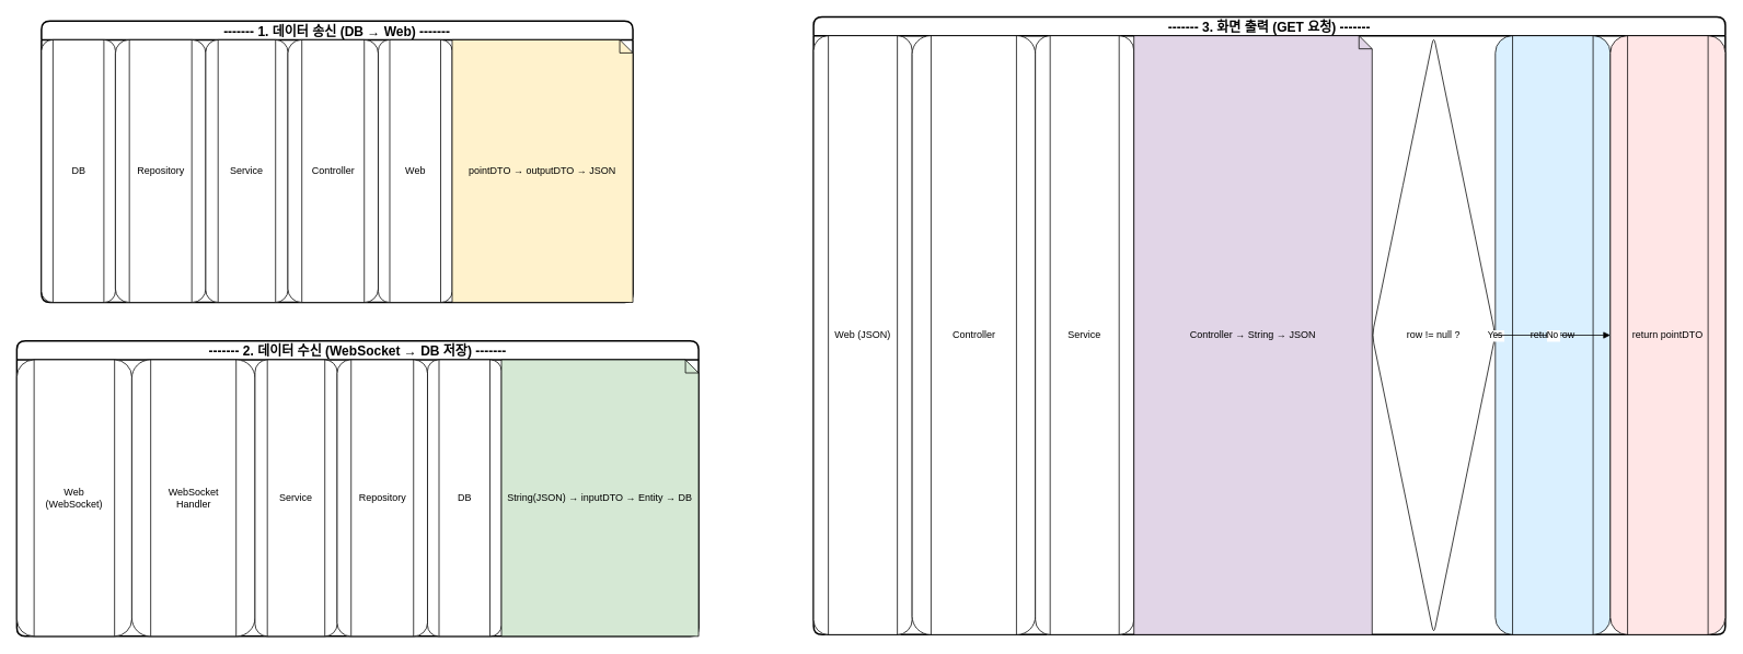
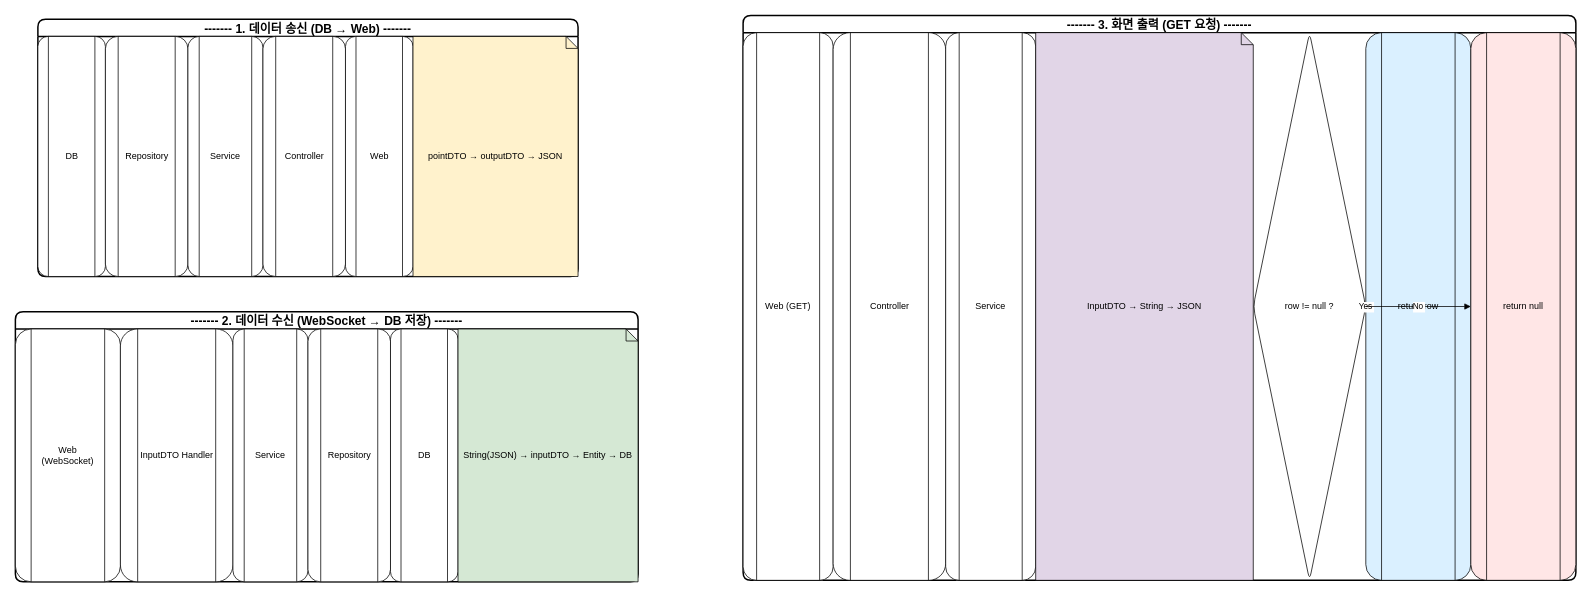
- <mxCell id="25" value="Web (JSON)" style="shape=process;rounded=1;whiteSpace=wrap;html=1;" vertex="1" parent="24"><mxGeometry y="23" width="120" height="730" as="geometry" /></mxCell>
+ <mxCell id="25" value="Web (GET)" style="shape=process;rounded=1;whiteSpace=wrap;html=1;" vertex="1" parent="24"><mxGeometry y="23" width="120" height="730" as="geometry" /></mxCell>
- <mxCell id="28" value="Controller → String → JSON" style="shape=note;whiteSpace=wrap;html=1;size=16;fillColor=#e1d5e7;" vertex="1" parent="24"><mxGeometry x="390" y="23" width="290" height="730" as="geometry" /></mxCell>
+ <mxCell id="28" value="InputDTO → String → JSON" style="shape=note;whiteSpace=wrap;html=1;size=16;fillColor=#e1d5e7;" vertex="1" parent="24"><mxGeometry x="390" y="23" width="290" height="730" as="geometry" /></mxCell>
- <mxCell id="31" value="return pointDTO" style="shape=process;rounded=1;whiteSpace=wrap;html=1;fillColor=#ffe6e6;" vertex="1" parent="24"><mxGeometry x="970" y="23" width="140" height="730" as="geometry" /></mxCell>
+ <mxCell id="31" value="return null" style="shape=process;rounded=1;whiteSpace=wrap;html=1;fillColor=#ffe6e6;" vertex="1" parent="24"><mxGeometry x="970" y="23" width="140" height="730" as="geometry" /></mxCell>
- <mxCell id="15" value="WebSocket Handler" style="shape=process;rounded=1;whiteSpace=wrap;html=1;" vertex="1" parent="13"><mxGeometry x="140" y="23" width="150" height="337" as="geometry" /></mxCell>
+ <mxCell id="15" value="InputDTO Handler" style="shape=process;rounded=1;whiteSpace=wrap;html=1;" vertex="1" parent="13"><mxGeometry x="140" y="23" width="150" height="337" as="geometry" /></mxCell>
